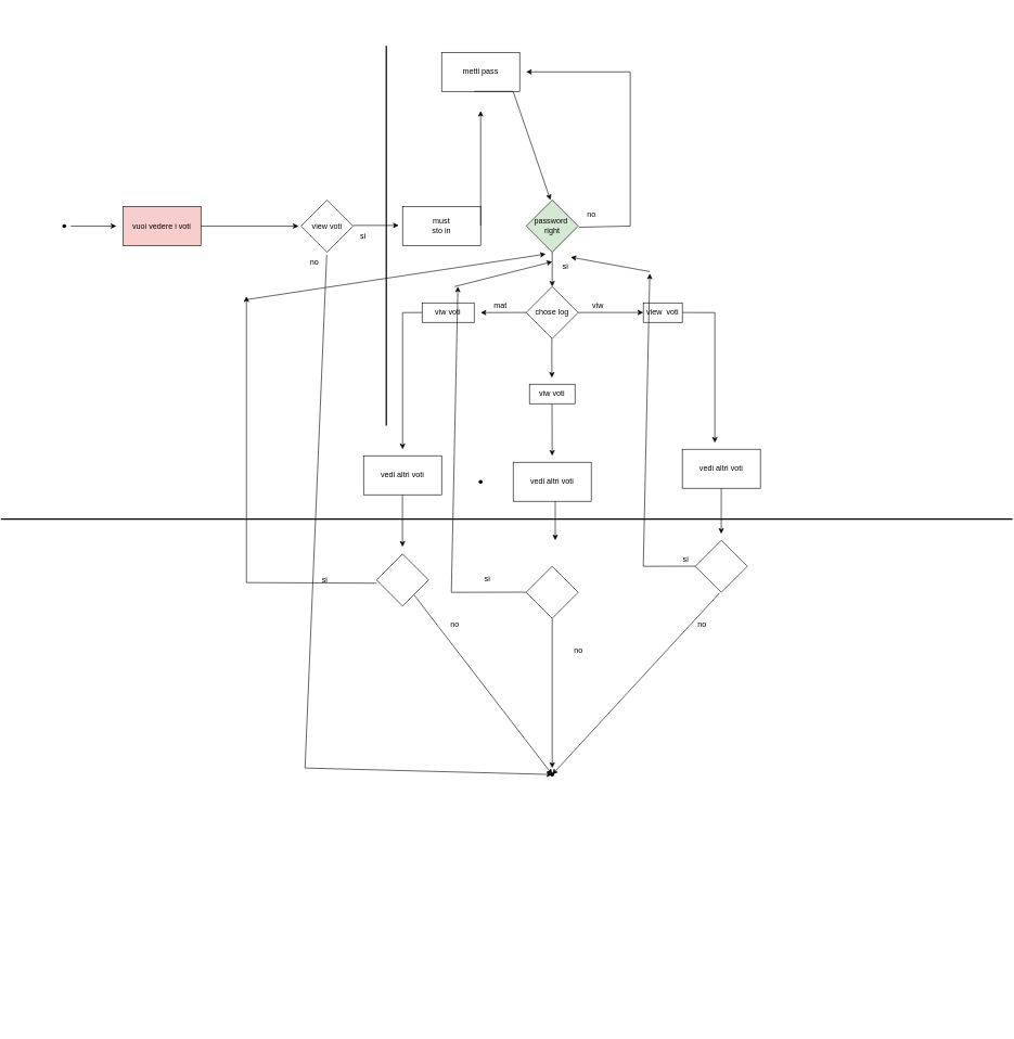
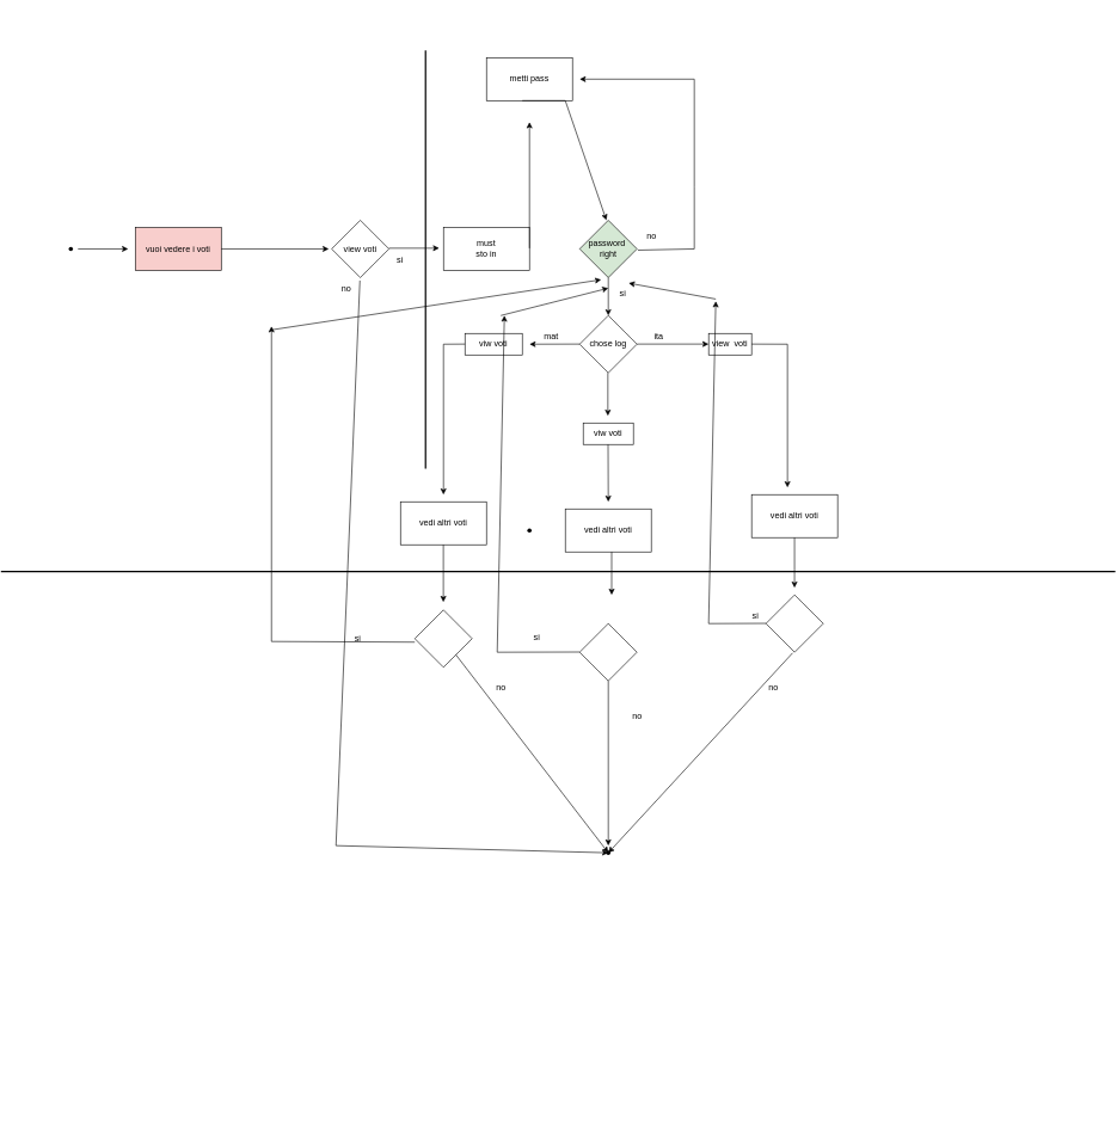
- <mxCell id="24" value="viw" style="text;html=1;align=center;verticalAlign=middle;resizable=0;points=[];autosize=1;strokeColor=none;fillColor=none;" vertex="1" parent="1"><mxGeometry x="830" y="455" width="40" height="30" as="geometry" /></mxCell>
+ <mxCell id="24" value="ita" style="text;html=1;align=center;verticalAlign=middle;resizable=0;points=[];autosize=1;strokeColor=none;fillColor=none;" vertex="1" parent="1"><mxGeometry x="830" y="455" width="40" height="30" as="geometry" /></mxCell>
